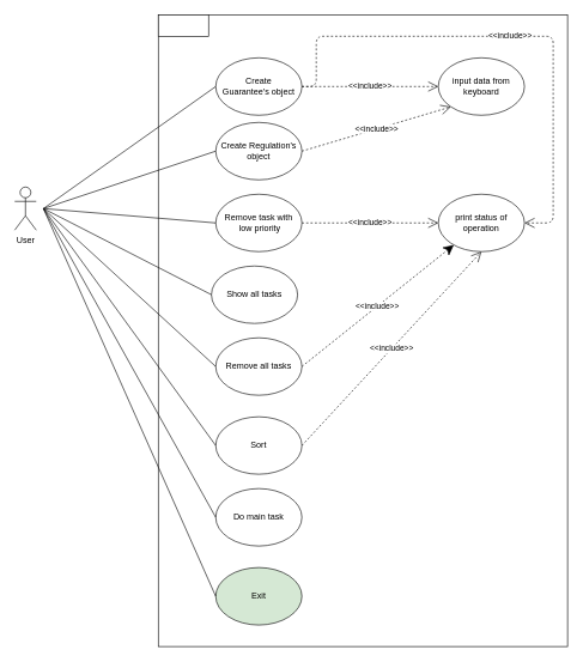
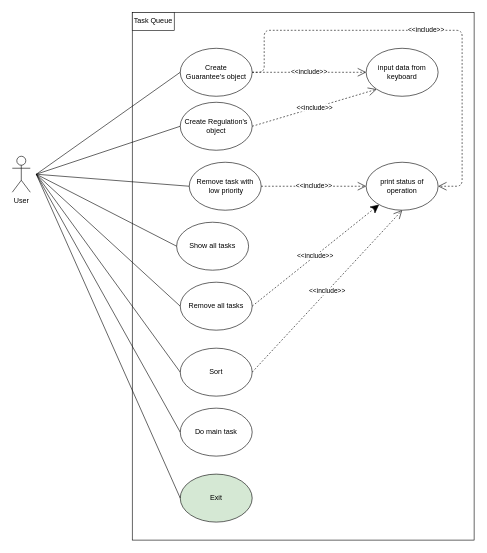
+ <mxCell id="6" value="Task Queue" style="text;html=1;strokeColor=none;fillColor=none;align=center;verticalAlign=middle;whiteSpace=wrap;rounded=0;" parent="4" vertex="1"><mxGeometry width="70" height="30" as="geometry" /></mxCell>
- <mxCell id="9" value="Remove task with&lt;br&gt;&amp;nbsp;low priority" style="ellipse;whiteSpace=wrap;html=1;" vertex="1" parent="1"><mxGeometry x="300" y="270" width="120" height="80" as="geometry" /></mxCell>
+ <mxCell id="9" value="Remove task with&lt;br&gt;&amp;nbsp;low priority" style="ellipse;whiteSpace=wrap;html=1;" vertex="1" parent="1"><mxGeometry x="315" y="270" width="120" height="80" as="geometry" /></mxCell>
